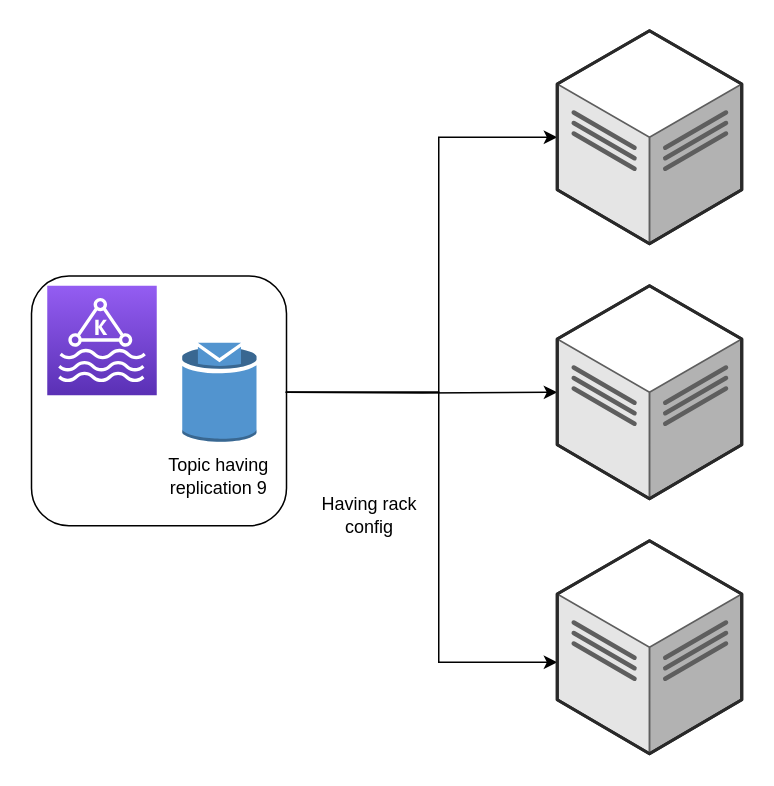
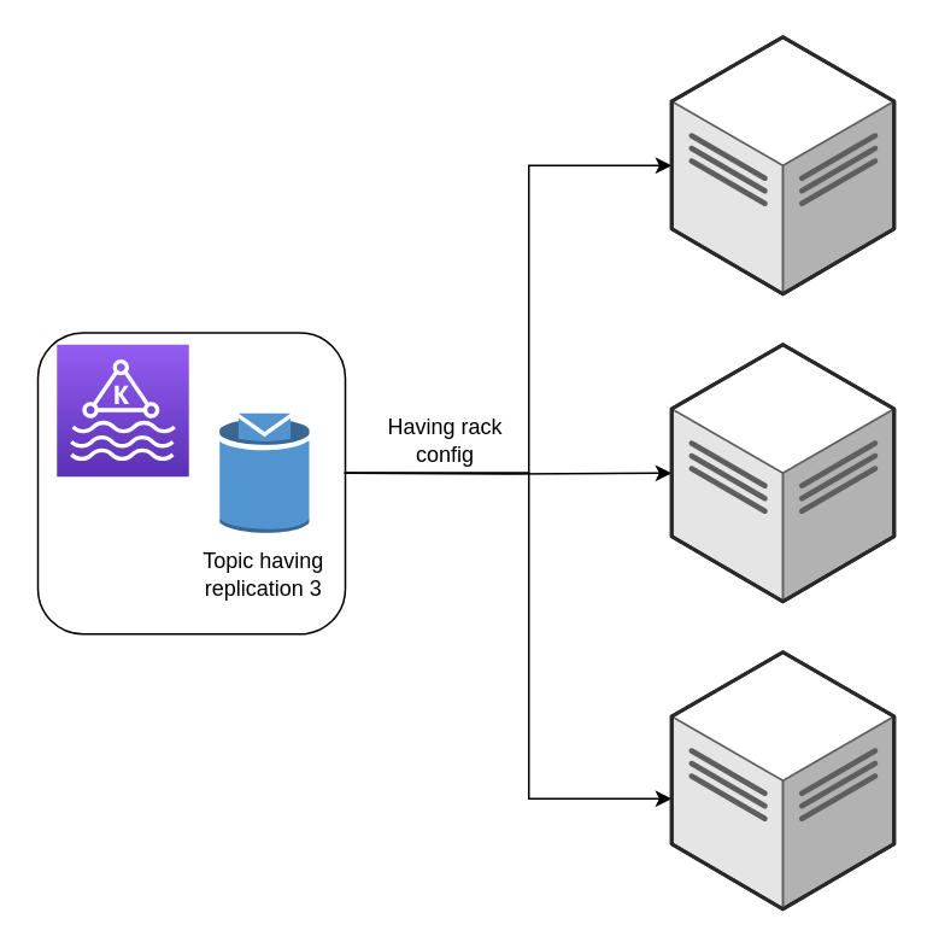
- <mxCell id="11" value="Topic having replication 9" style="text;html=1;strokeColor=none;fillColor=none;align=center;verticalAlign=middle;whiteSpace=wrap;rounded=0;" vertex="1" parent="1"><mxGeometry x="98.38" y="302" width="94.75" height="30" as="geometry" /></mxCell>
+ <mxCell id="11" value="Topic having replication 3" style="text;html=1;strokeColor=none;fillColor=none;align=center;verticalAlign=middle;whiteSpace=wrap;rounded=0;" vertex="1" parent="1"><mxGeometry x="98.38" y="302" width="94.75" height="30" as="geometry" /></mxCell>
- <mxCell id="12" value="Having rack config" style="text;html=1;strokeColor=none;fillColor=none;align=center;verticalAlign=middle;whiteSpace=wrap;rounded=0;" vertex="1" parent="1"><mxGeometry x="211" y="328" width="70" height="30" as="geometry" /></mxCell>
+ <mxCell id="12" value="Having rack config" style="text;html=1;strokeColor=none;fillColor=none;align=center;verticalAlign=middle;whiteSpace=wrap;rounded=0;" vertex="1" parent="1"><mxGeometry x="211" y="228" width="70" height="30" as="geometry" /></mxCell>
